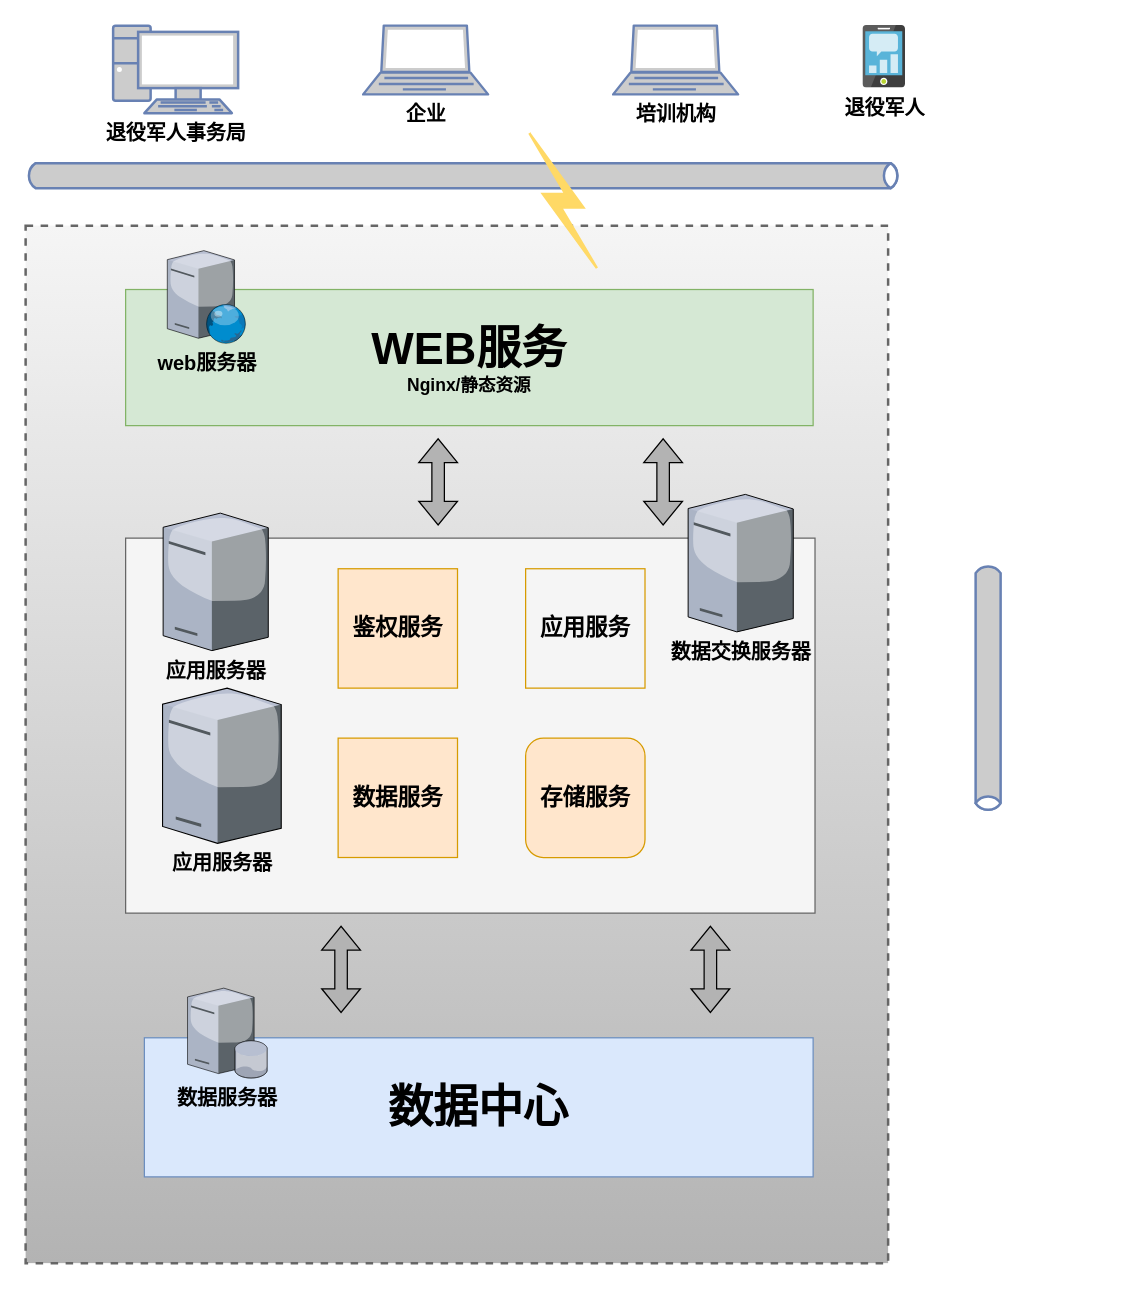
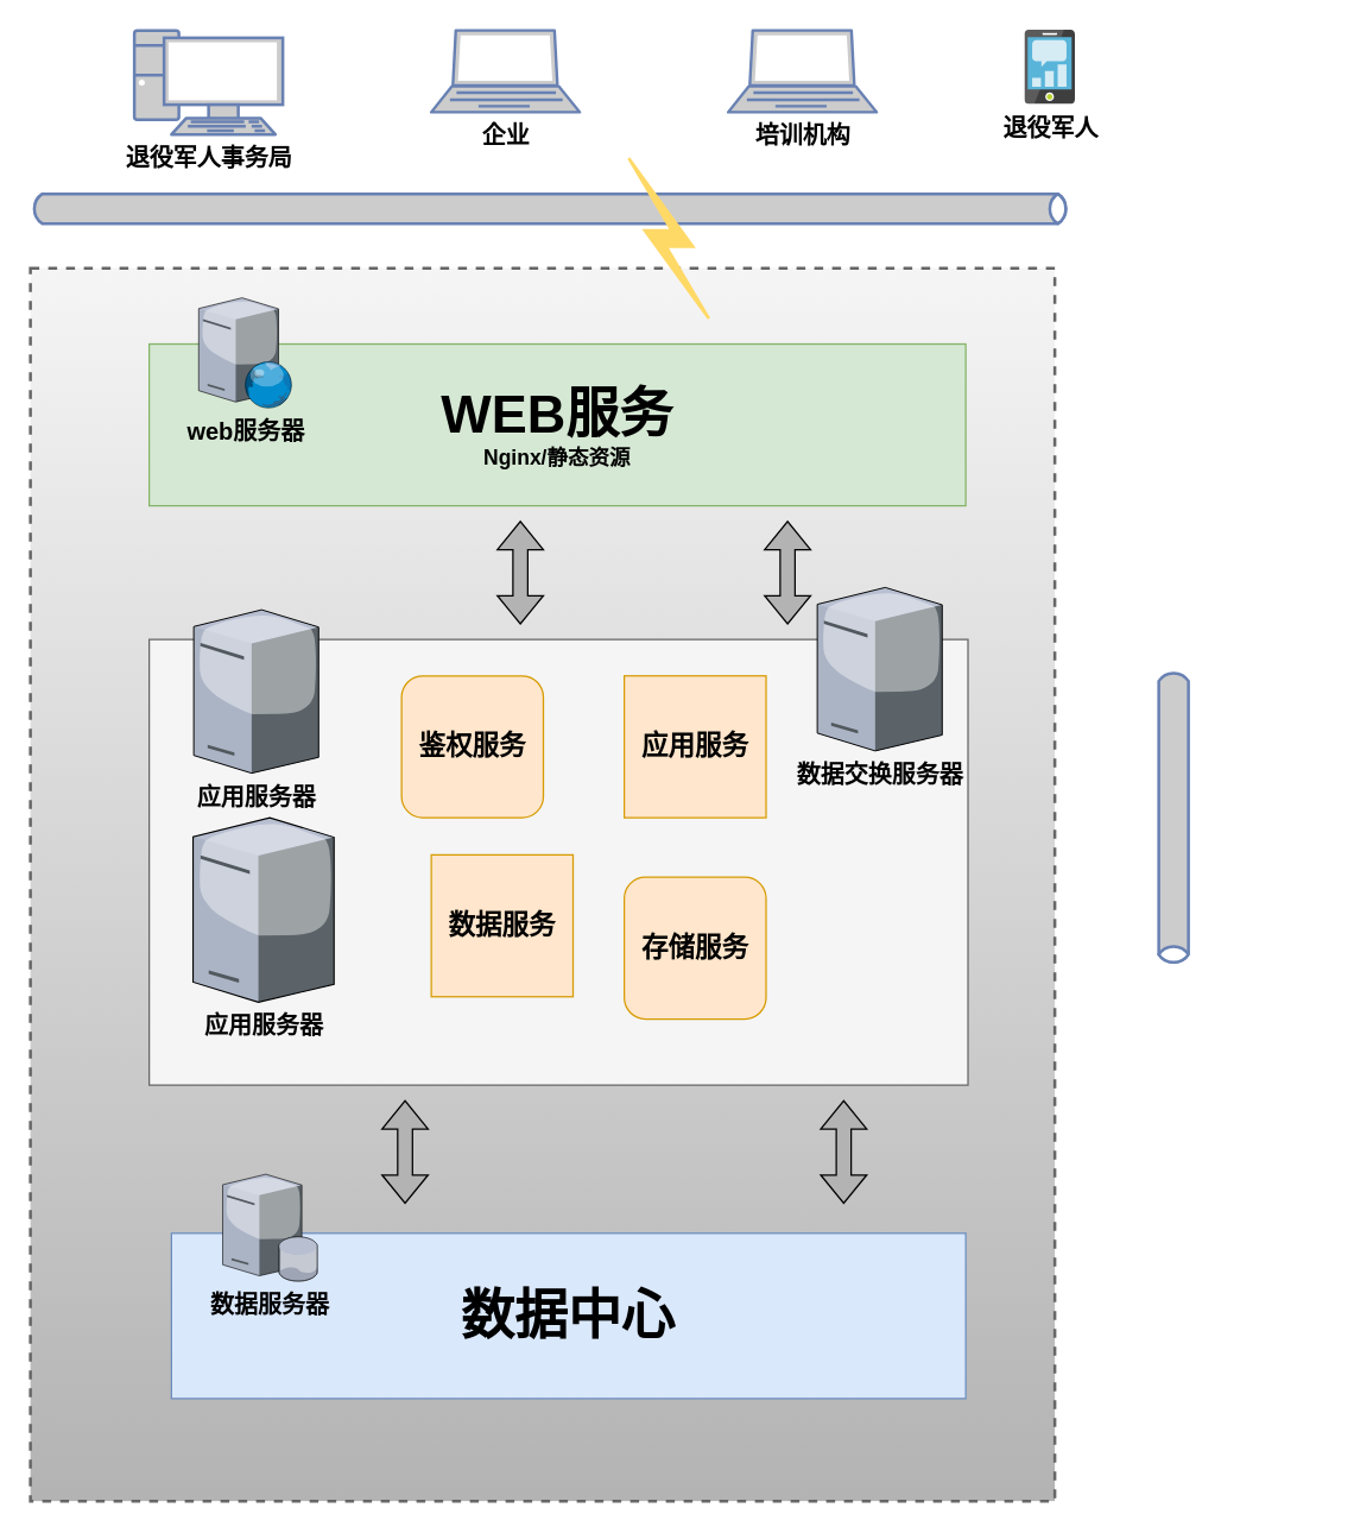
- <mxCell id="19" value="&lt;font style=&quot;font-size: 18px;&quot;&gt;&lt;b&gt;鉴权服务&lt;/b&gt;&lt;/font&gt;" style="whiteSpace=wrap;html=1;aspect=fixed;fillColor=#ffe6cc;strokeColor=#d79b00;" vertex="1" parent="17"><mxGeometry x="169.999" y="24.5" width="95.5" height="95.5" as="geometry" /></mxCell>
+ <mxCell id="19" value="&lt;font style=&quot;font-size: 18px;&quot;&gt;&lt;b&gt;鉴权服务&lt;/b&gt;&lt;/font&gt;" style="whiteSpace=wrap;html=1;aspect=fixed;fillColor=#ffe6cc;strokeColor=#d79b00;rounded=1;" vertex="1" parent="17"><mxGeometry x="169.999" y="24.5" width="95.5" height="95.5" as="geometry" /></mxCell>
- <mxCell id="20" value="&lt;font style=&quot;font-size: 18px;&quot;&gt;&lt;b&gt;应用服务&lt;/b&gt;&lt;/font&gt;" style="whiteSpace=wrap;html=1;aspect=fixed;fillColor=#f5f5f5;strokeColor=#d79b00;" vertex="1" parent="17"><mxGeometry x="319.997" y="24.5" width="95.5" height="95.5" as="geometry" /></mxCell>
+ <mxCell id="20" value="&lt;font style=&quot;font-size: 18px;&quot;&gt;&lt;b&gt;应用服务&lt;/b&gt;&lt;/font&gt;" style="whiteSpace=wrap;html=1;aspect=fixed;fillColor=#ffe6cc;strokeColor=#d79b00;" vertex="1" parent="17"><mxGeometry x="319.997" y="24.5" width="95.5" height="95.5" as="geometry" /></mxCell>
- <mxCell id="21" value="&lt;font style=&quot;font-size: 18px;&quot;&gt;&lt;b&gt;数据服务&lt;/b&gt;&lt;/font&gt;" style="whiteSpace=wrap;html=1;aspect=fixed;fillColor=#ffe6cc;strokeColor=#d79b00;" vertex="1" parent="17"><mxGeometry x="169.999" y="160" width="95.5" height="95.5" as="geometry" /></mxCell>
+ <mxCell id="21" value="&lt;font style=&quot;font-size: 18px;&quot;&gt;&lt;b&gt;数据服务&lt;/b&gt;&lt;/font&gt;" style="whiteSpace=wrap;html=1;aspect=fixed;fillColor=#ffe6cc;strokeColor=#d79b00;" vertex="1" parent="17"><mxGeometry x="189.999" y="145" width="95.5" height="95.5" as="geometry" /></mxCell>
